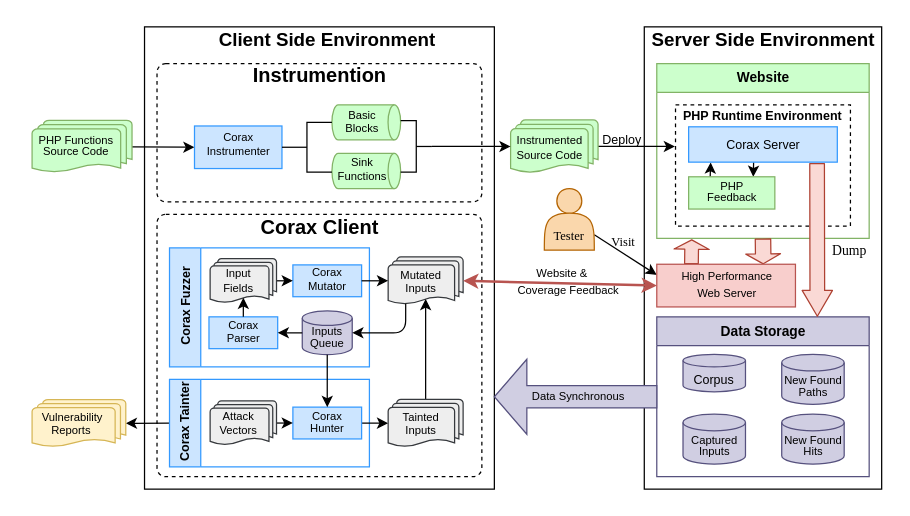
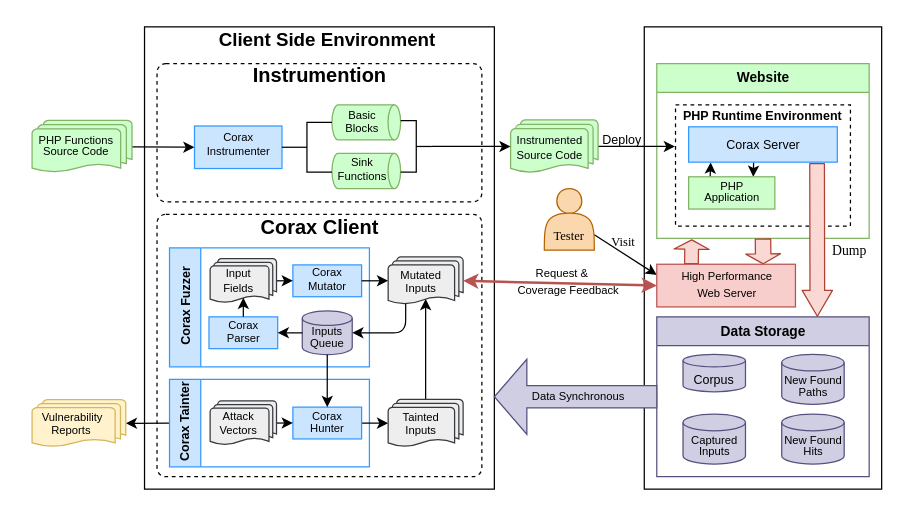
- <mxCell id="30" value="Server Side Environment" style="text;html=1;align=center;verticalAlign=middle;resizable=0;points=[];autosize=1;strokeColor=none;fillColor=none;fontColor=#000000;fontSize=15;fontStyle=1" parent="1" vertex="1"><mxGeometry x="515.004" y="21.003" width="190" height="20" as="geometry" /></mxCell>
- <mxCell id="11" value="Feedback" style="text;html=1;align=center;verticalAlign=middle;resizable=0;points=[];autosize=1;strokeColor=none;fillColor=none;fontColor=#000000;fontSize=9;" parent="5" vertex="1"><mxGeometry x="30" y="97.58" width="60" height="20" as="geometry" /></mxCell>
+ <mxCell id="11" value="Application" style="text;html=1;align=center;verticalAlign=middle;resizable=0;points=[];autosize=1;strokeColor=none;fillColor=none;fontColor=#000000;fontSize=9;" parent="5" vertex="1"><mxGeometry x="30" y="97.58" width="60" height="20" as="geometry" /></mxCell>
- <mxCell id="87" value="Website &amp;amp;" style="text;html=1;align=center;verticalAlign=middle;resizable=0;points=[];autosize=1;strokeColor=none;fillColor=none;fontColor=#000000;fontSize=9;" parent="1" vertex="1"><mxGeometry x="419" y="208.52" width="60" height="20" as="geometry" /></mxCell>
+ <mxCell id="87" value="Request &amp;amp;" style="text;html=1;align=center;verticalAlign=middle;resizable=0;points=[];autosize=1;strokeColor=none;fillColor=none;fontColor=#000000;fontSize=9;" parent="1" vertex="1"><mxGeometry x="419" y="208.52" width="60" height="20" as="geometry" /></mxCell>
